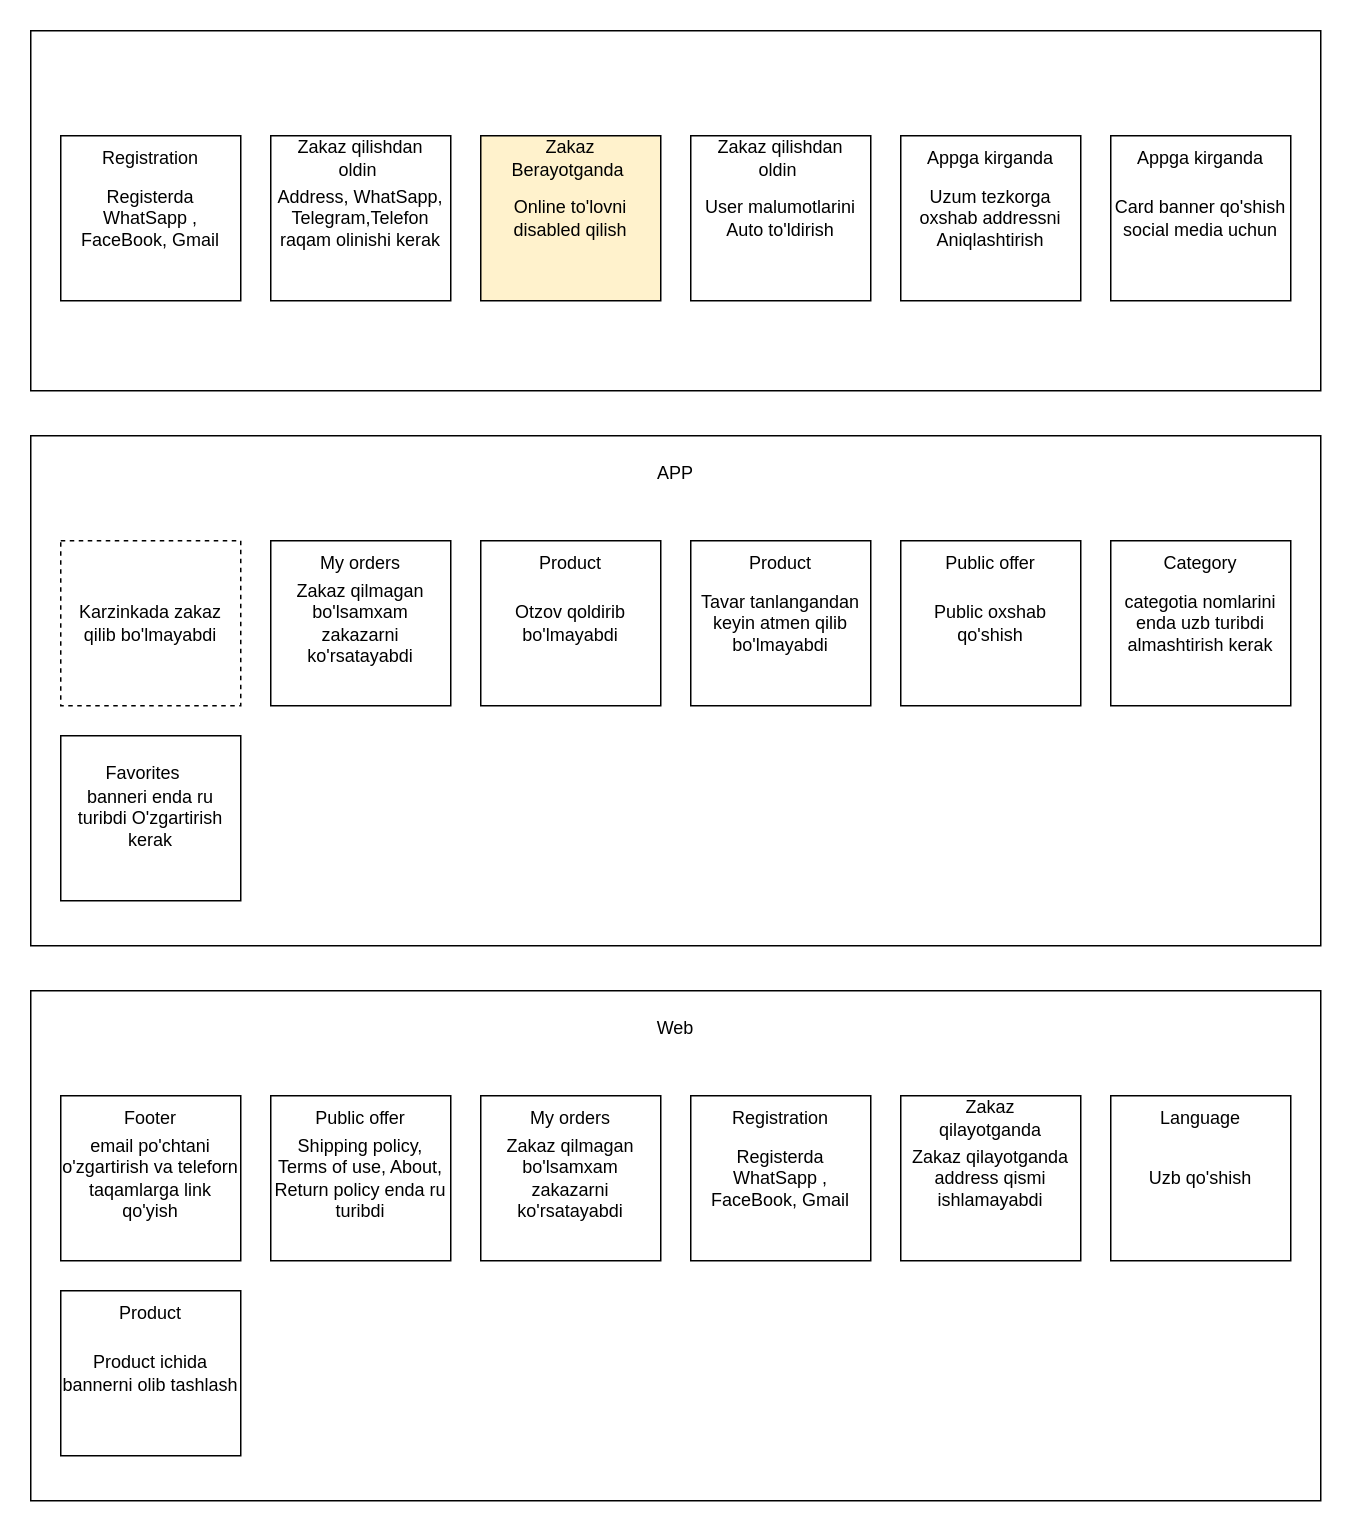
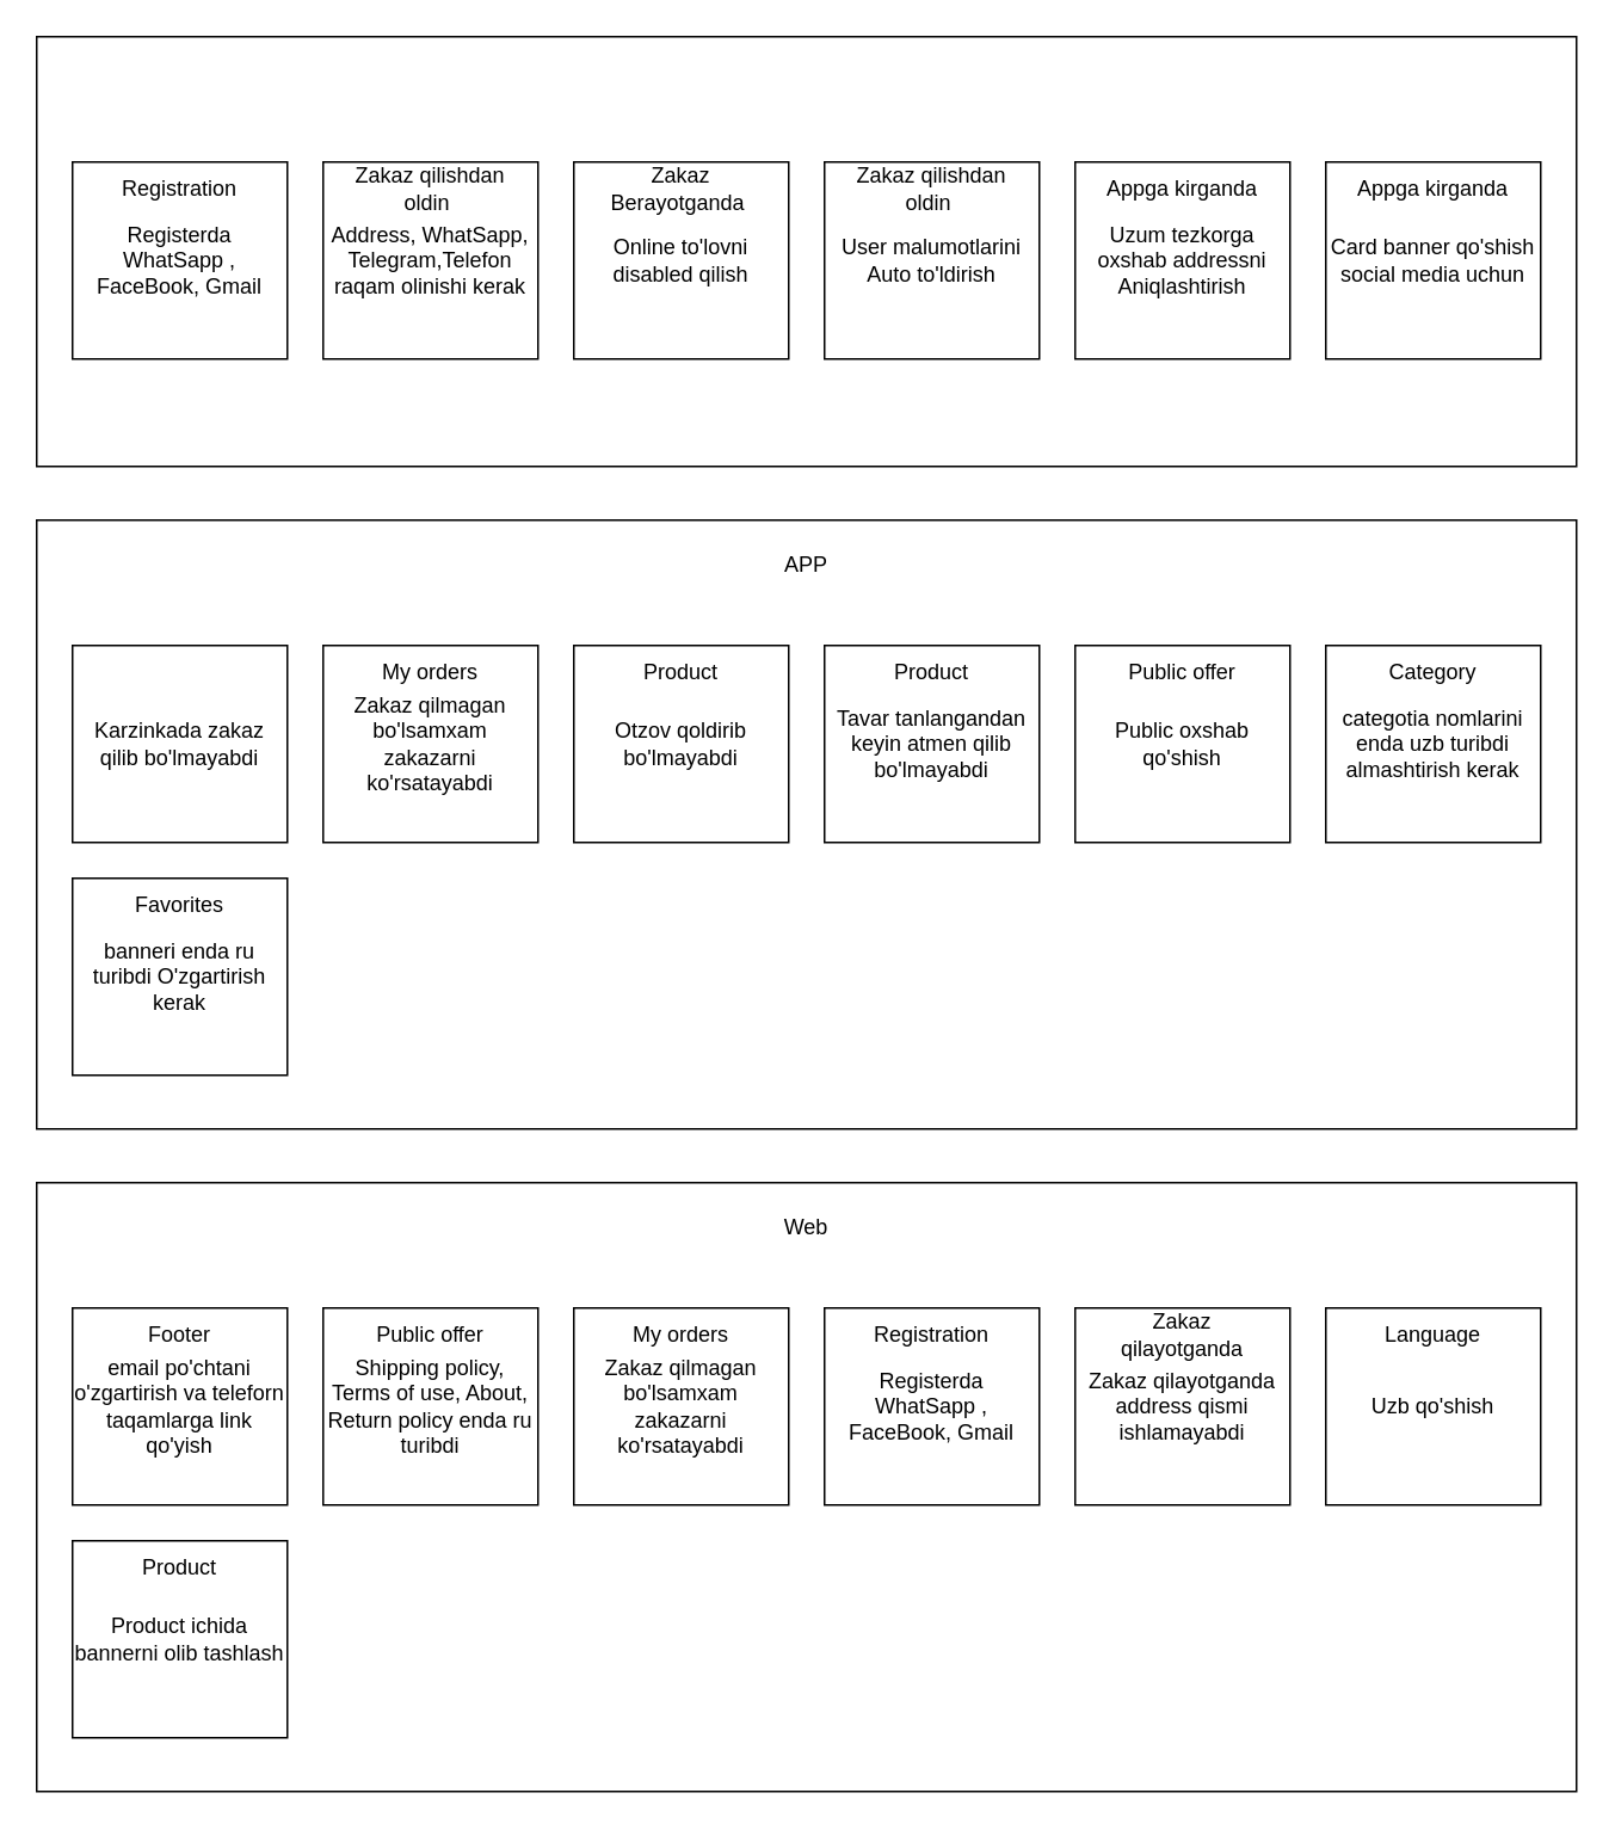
- <mxCell id="7" value="Online to'lovni disabled qilish" style="rounded=0;whiteSpace=wrap;html=1;fillColor=#fff2cc;" parent="1" vertex="1"><mxGeometry x="320" y="90" width="120" height="110" as="geometry" /></mxCell>
+ <mxCell id="7" value="Online to'lovni disabled qilish" style="rounded=0;whiteSpace=wrap;html=1;" parent="1" vertex="1"><mxGeometry x="320" y="90" width="120" height="110" as="geometry" /></mxCell>
- <mxCell id="17" value="Karzinkada zakaz qilib bo'lmayabdi" style="rounded=0;whiteSpace=wrap;html=1;dashed=1;" parent="1" vertex="1"><mxGeometry x="40" y="360" width="120" height="110" as="geometry" /></mxCell>
+ <mxCell id="17" value="Karzinkada zakaz qilib bo'lmayabdi" style="rounded=0;whiteSpace=wrap;html=1;" parent="1" vertex="1"><mxGeometry x="40" y="360" width="120" height="110" as="geometry" /></mxCell>
- <mxCell id="29" value="Favorites" style="text;html=1;align=center;verticalAlign=middle;whiteSpace=wrap;rounded=0;" parent="1" vertex="1"><mxGeometry x="55" y="500" width="80" height="30" as="geometry" /></mxCell>
+ <mxCell id="29" value="Favorites" style="text;html=1;align=center;verticalAlign=middle;whiteSpace=wrap;rounded=0;" parent="1" vertex="1"><mxGeometry x="60" y="490" width="80" height="30" as="geometry" /></mxCell>
